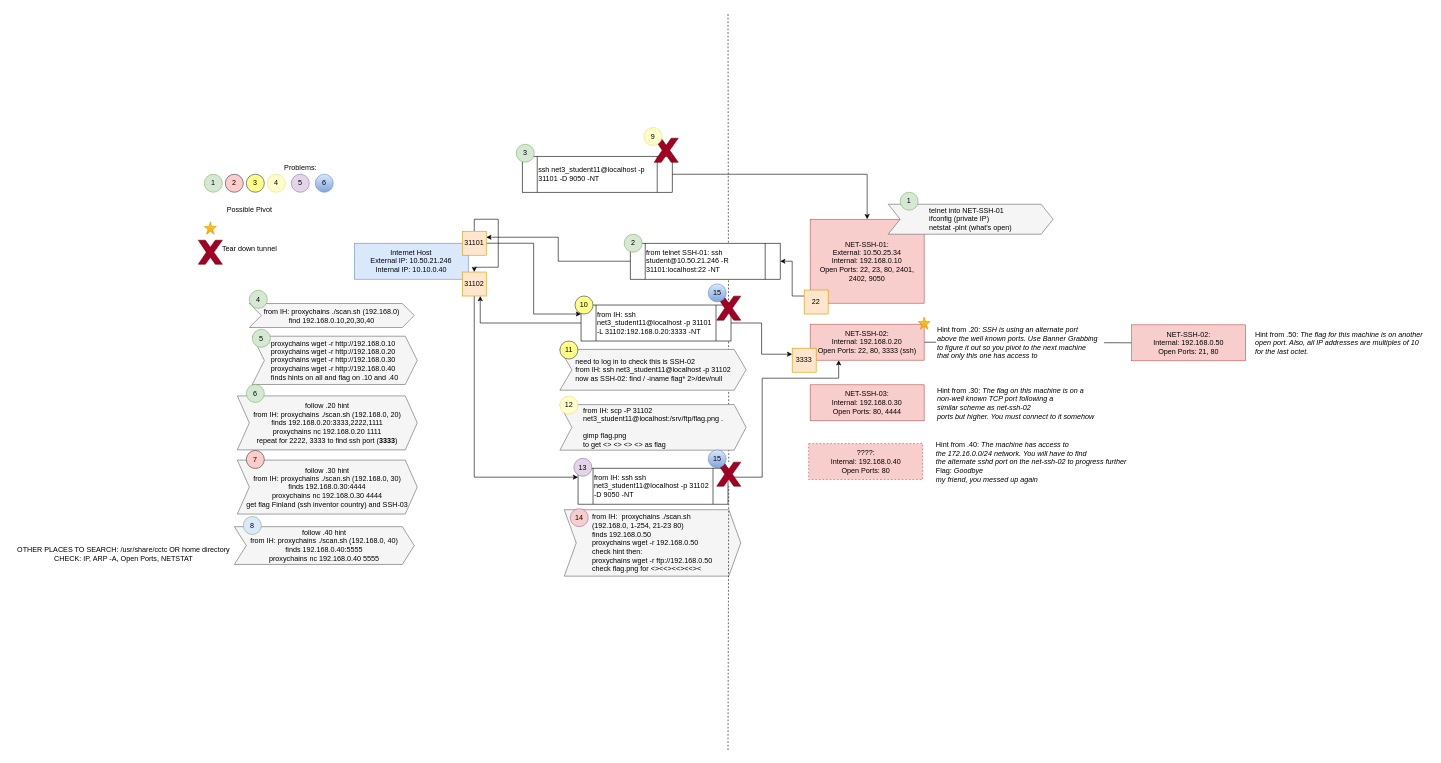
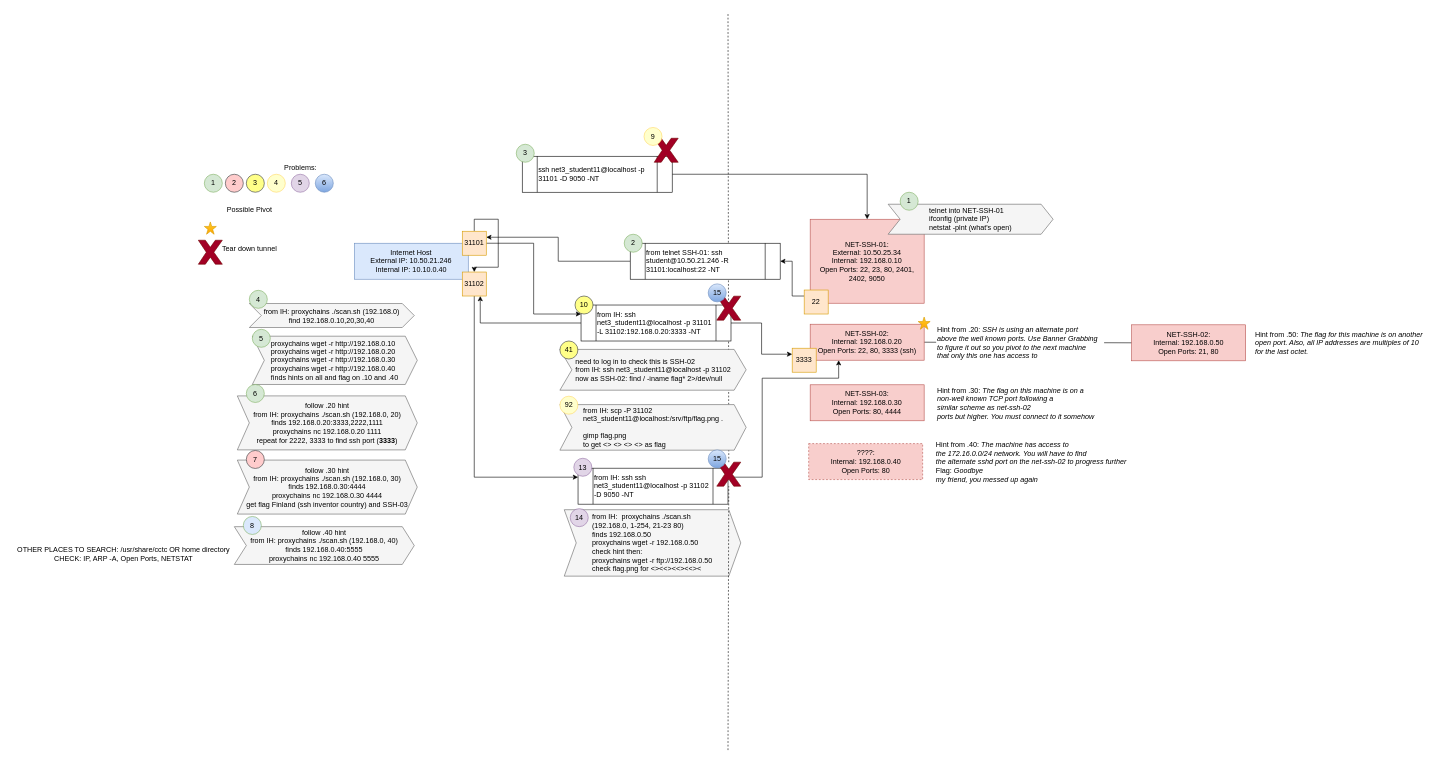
- <mxCell id="45" value="11" style="ellipse;whiteSpace=wrap;html=1;aspect=fixed;fillColor=#ffff88;strokeColor=#36393d;" parent="1" vertex="1"><mxGeometry x="932.75" y="568" width="30" height="30" as="geometry" /></mxCell>
+ <mxCell id="45" value="41" style="ellipse;whiteSpace=wrap;html=1;aspect=fixed;fillColor=#ffff88;strokeColor=#36393d;" parent="1" vertex="1"><mxGeometry x="932.75" y="568" width="30" height="30" as="geometry" /></mxCell>
- <mxCell id="49" value="12" style="ellipse;whiteSpace=wrap;html=1;aspect=fixed;fillColor=#FFFFCC;strokeColor=#FFD966;" parent="1" vertex="1"><mxGeometry x="932.75" y="660" width="30" height="30" as="geometry" /></mxCell>
+ <mxCell id="49" value="92" style="ellipse;whiteSpace=wrap;html=1;aspect=fixed;fillColor=#FFFFCC;strokeColor=#FFD966;" parent="1" vertex="1"><mxGeometry x="932.75" y="660" width="30" height="30" as="geometry" /></mxCell>
- <mxCell id="59" value="14" style="ellipse;whiteSpace=wrap;html=1;aspect=fixed;fillColor=#f8cecc;strokeColor=#9673a6;" parent="1" vertex="1"><mxGeometry x="950" y="847.5" width="30" height="30" as="geometry" /></mxCell>
+ <mxCell id="59" value="14" style="ellipse;whiteSpace=wrap;html=1;aspect=fixed;fillColor=#e1d5e7;strokeColor=#9673a6;" parent="1" vertex="1"><mxGeometry x="950" y="847.5" width="30" height="30" as="geometry" /></mxCell>
